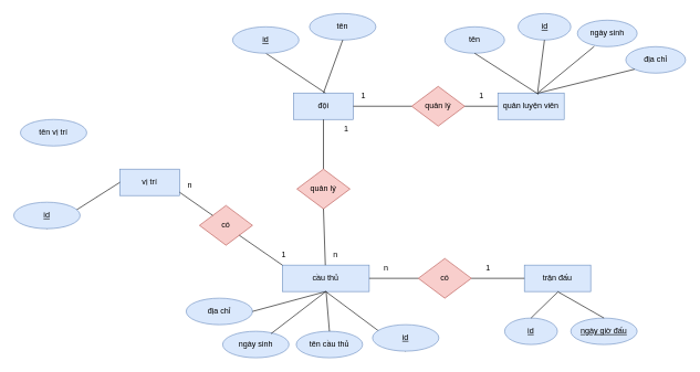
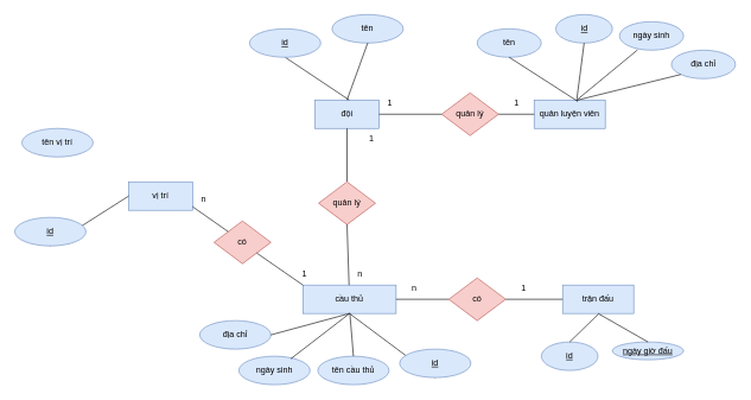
- <mxCell id="44" value="ngày giờ đấu" style="ellipse;whiteSpace=wrap;html=1;align=center;fontStyle=4;fillColor=#dae8fc;strokeColor=#6c8ebf;" vertex="1" parent="1"><mxGeometry x="860" y="480" width="100" height="40" as="geometry" /></mxCell>
+ <mxCell id="44" value="ngày giờ đấu" style="ellipse;whiteSpace=wrap;html=1;align=center;fontStyle=4;fillColor=#dae8fc;strokeColor=#6c8ebf;" vertex="1" parent="1"><mxGeometry x="860" y="480" width="100" height="25" as="geometry" /></mxCell>
